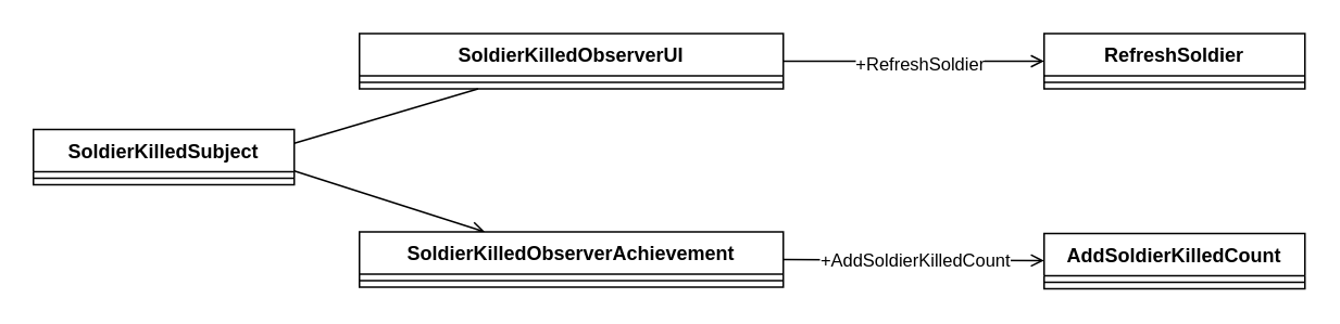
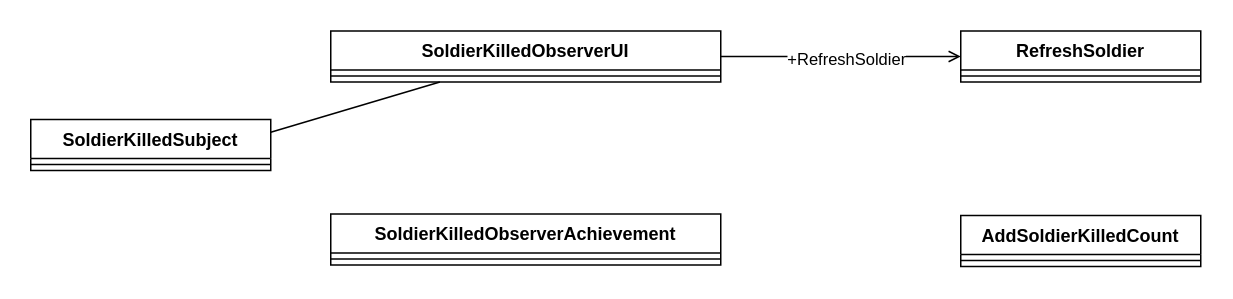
- <mxCell id="3" style="rounded=0;orthogonalLoop=1;jettySize=auto;html=1;exitX=1;exitY=0.75;exitDx=0;exitDy=0;endArrow=open;endFill=0;" edge="1" parent="1" source="4" target="6"><mxGeometry relative="1" as="geometry"><mxPoint x="200" y="139" as="targetPoint" /></mxGeometry></mxCell>
- <mxCell id="16" style="edgeStyle=none;rounded=0;orthogonalLoop=1;jettySize=auto;html=1;exitX=1;exitY=0.5;exitDx=0;exitDy=0;endArrow=open;endFill=0;" edge="1" parent="1" source="6" target="12"><mxGeometry relative="1" as="geometry"><mxPoint x="480" y="226" as="sourcePoint" /></mxGeometry></mxCell>
- <mxCell id="17" value="+AddSoldierKilledCount" style="edgeLabel;html=1;align=center;verticalAlign=middle;resizable=0;points=[];" vertex="1" connectable="0" parent="16"><mxGeometry x="-0.125" y="1" relative="1" as="geometry"><mxPoint x="10" y="1" as="offset" /></mxGeometry></mxCell>
